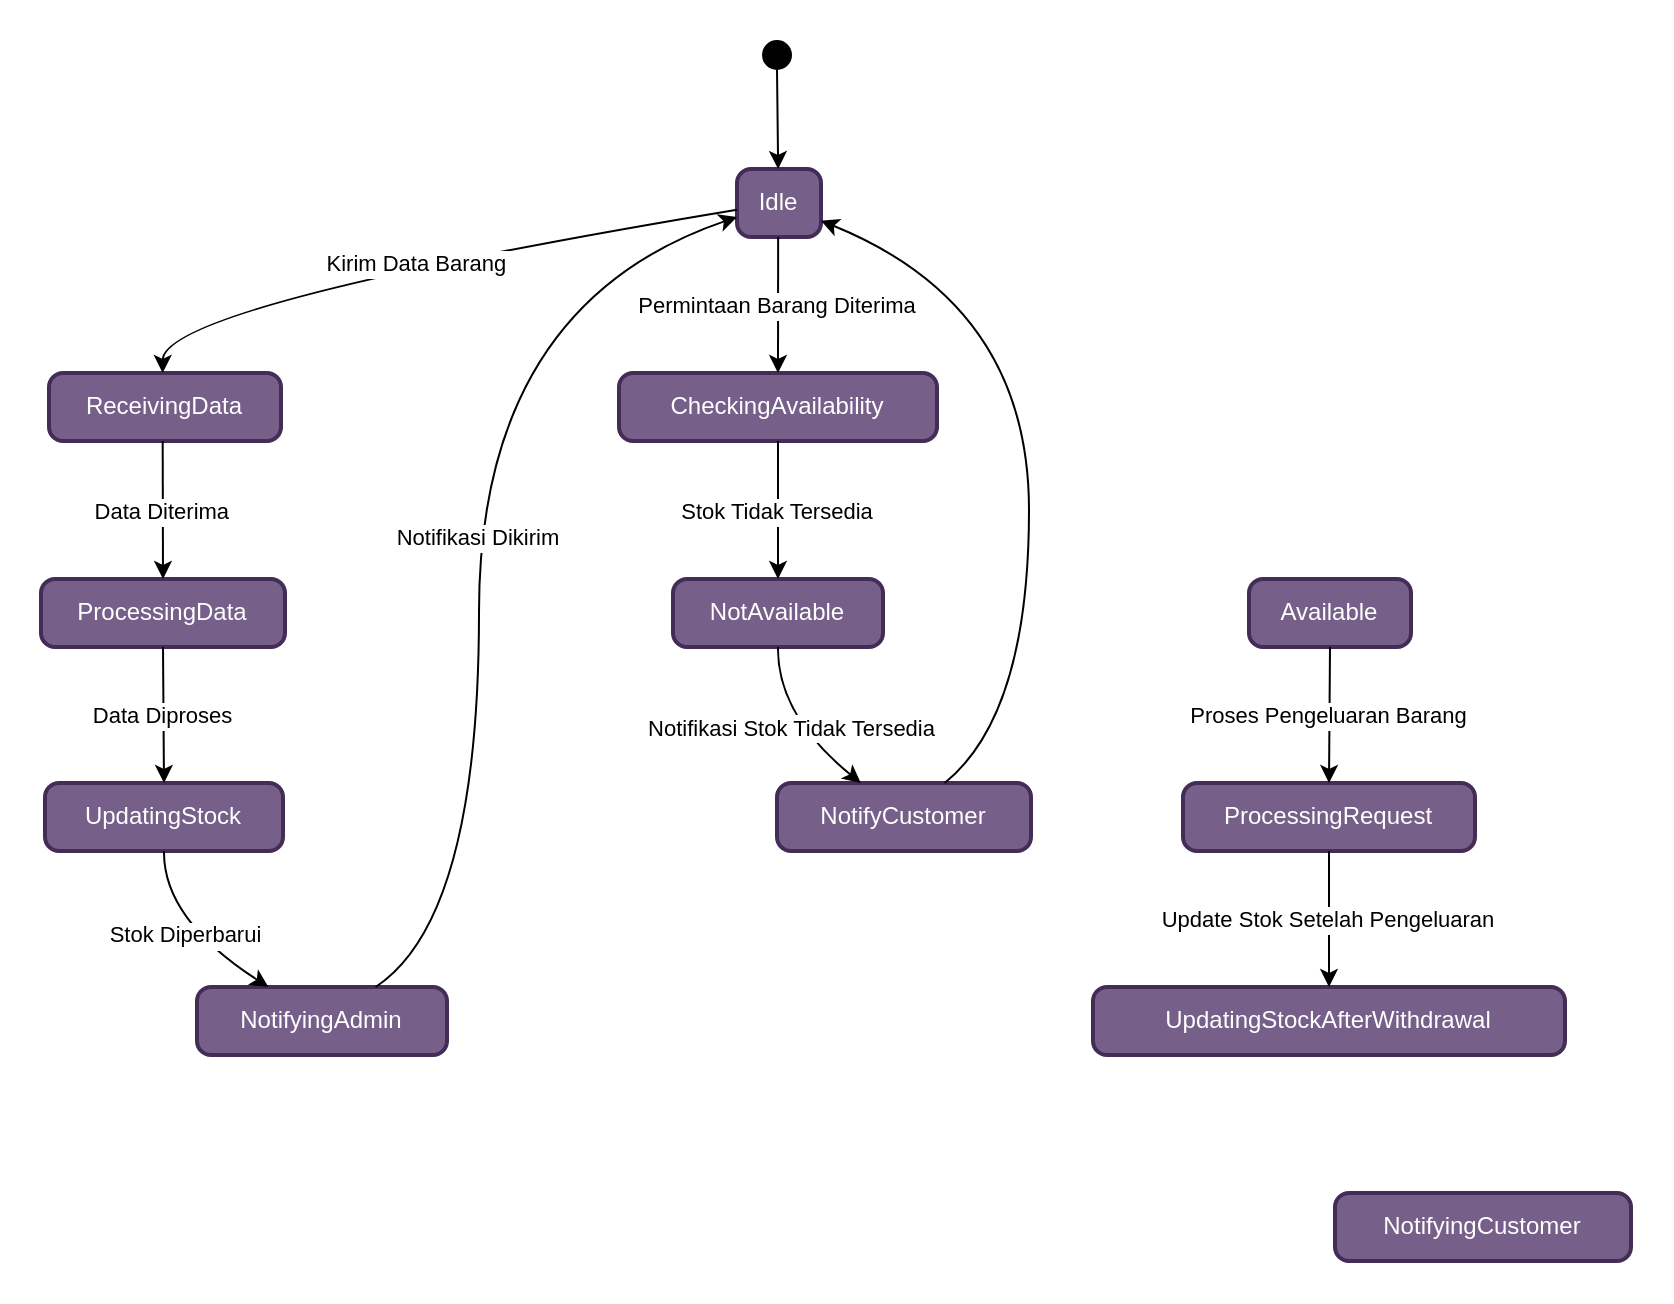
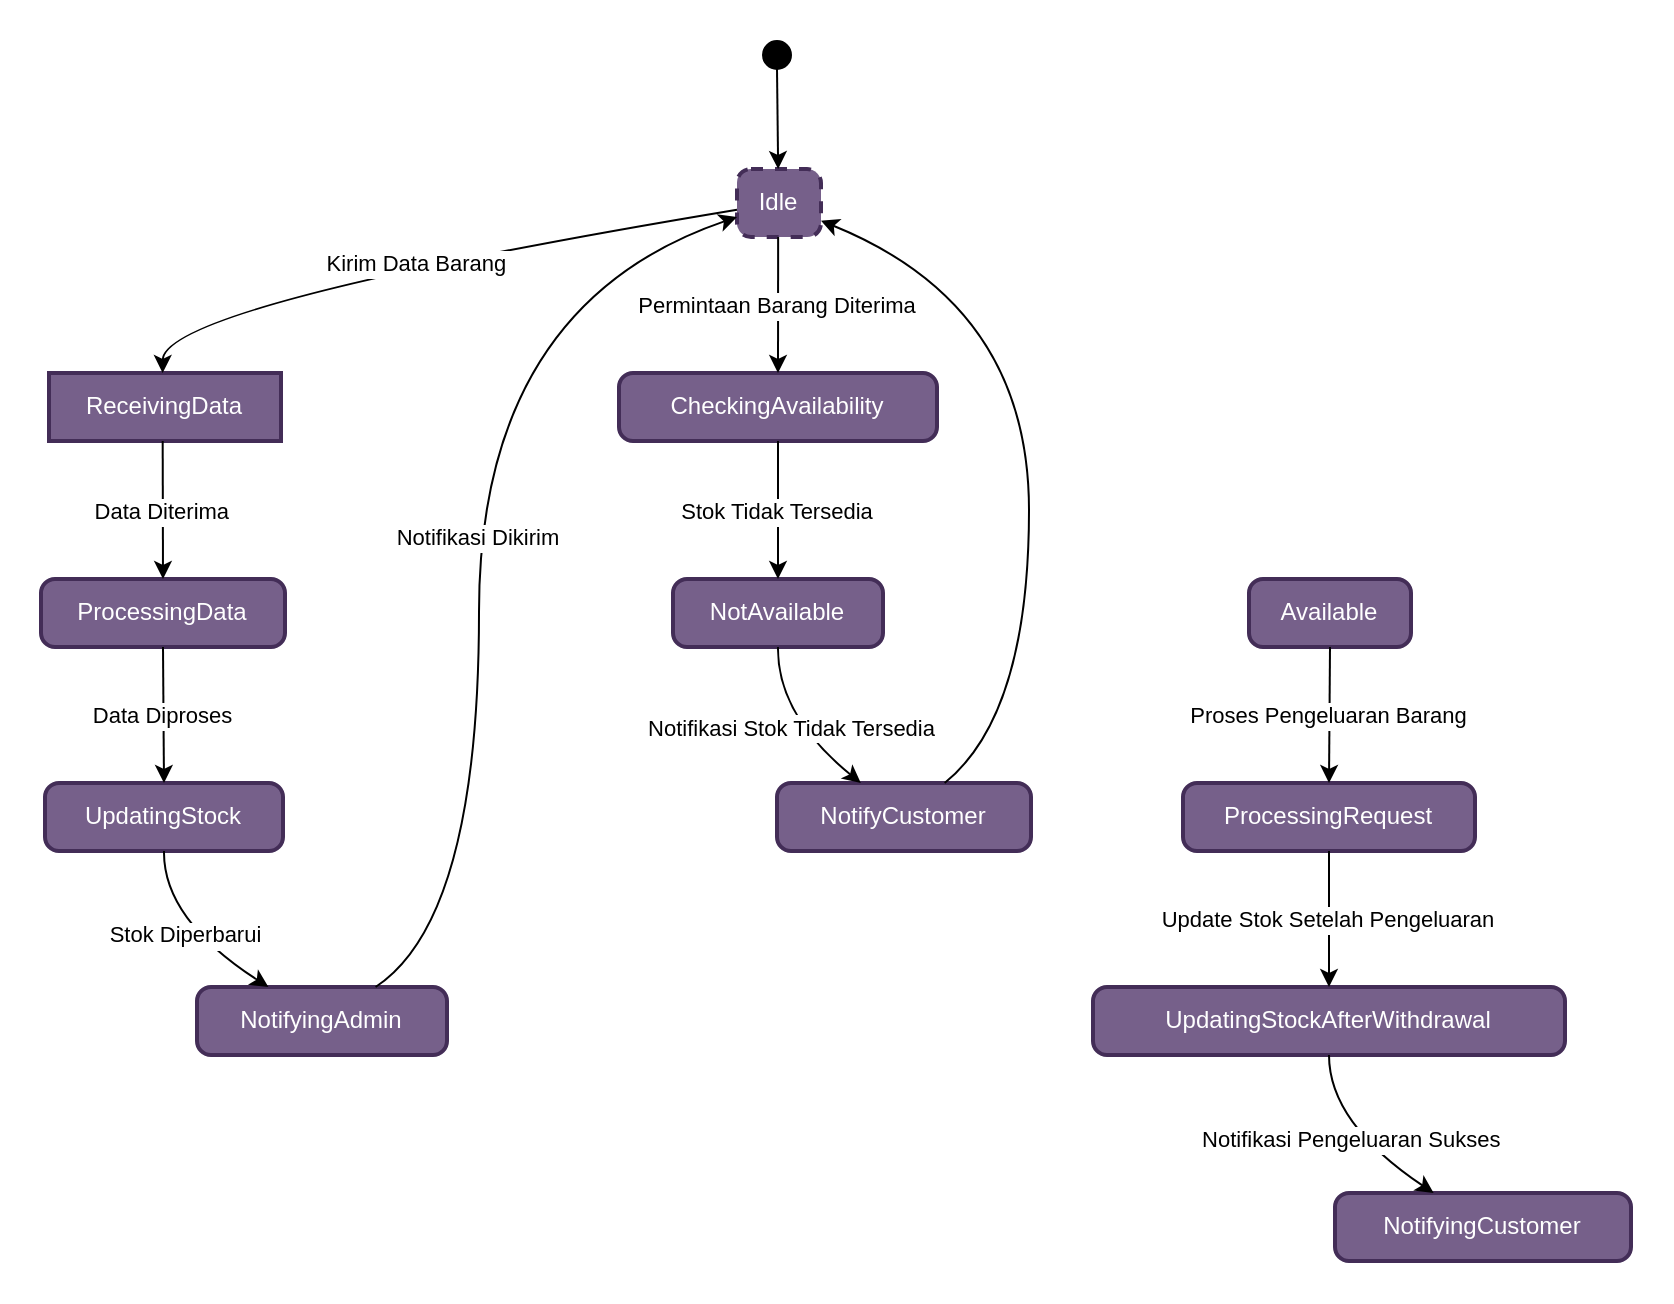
- <mxCell id="3" value="Idle" style="rounded=1;absoluteArcSize=1;arcSize=14;whiteSpace=wrap;strokeWidth=2;fillColor=#76608a;fontColor=#ffffff;strokeColor=#432D57;" parent="1" vertex="1"><mxGeometry x="368" y="84" width="42" height="34" as="geometry" /></mxCell>
+ <mxCell id="3" value="Idle" style="rounded=1;absoluteArcSize=1;arcSize=14;whiteSpace=wrap;strokeWidth=2;fillColor=#76608a;fontColor=#ffffff;strokeColor=#432D57;dashed=1;" parent="1" vertex="1"><mxGeometry x="368" y="84" width="42" height="34" as="geometry" /></mxCell>
- <mxCell id="4" value="ReceivingData" style="rounded=1;absoluteArcSize=1;arcSize=14;whiteSpace=wrap;strokeWidth=2;fillColor=#76608a;fontColor=#ffffff;strokeColor=#432D57;" parent="1" vertex="1"><mxGeometry x="24" y="186" width="116" height="34" as="geometry" /></mxCell>
+ <mxCell id="4" value="ReceivingData" style="absoluteArcSize=1;arcSize=14;whiteSpace=wrap;strokeWidth=2;fillColor=#76608a;fontColor=#ffffff;strokeColor=#432D57;rounded=0;" parent="1" vertex="1"><mxGeometry x="24" y="186" width="116" height="34" as="geometry" /></mxCell>
+ <mxCell id="25" value="Notifikasi Pengeluaran Sukses" style="curved=1;startArrow=none;;exitX=0.5;exitY=1;entryX=0.33;entryY=-0.01;rounded=0;" parent="1" source="12" target="13" edge="1"><mxGeometry relative="1" as="geometry"><Array as="points"><mxPoint x="664" y="561" /></Array></mxGeometry></mxCell>
